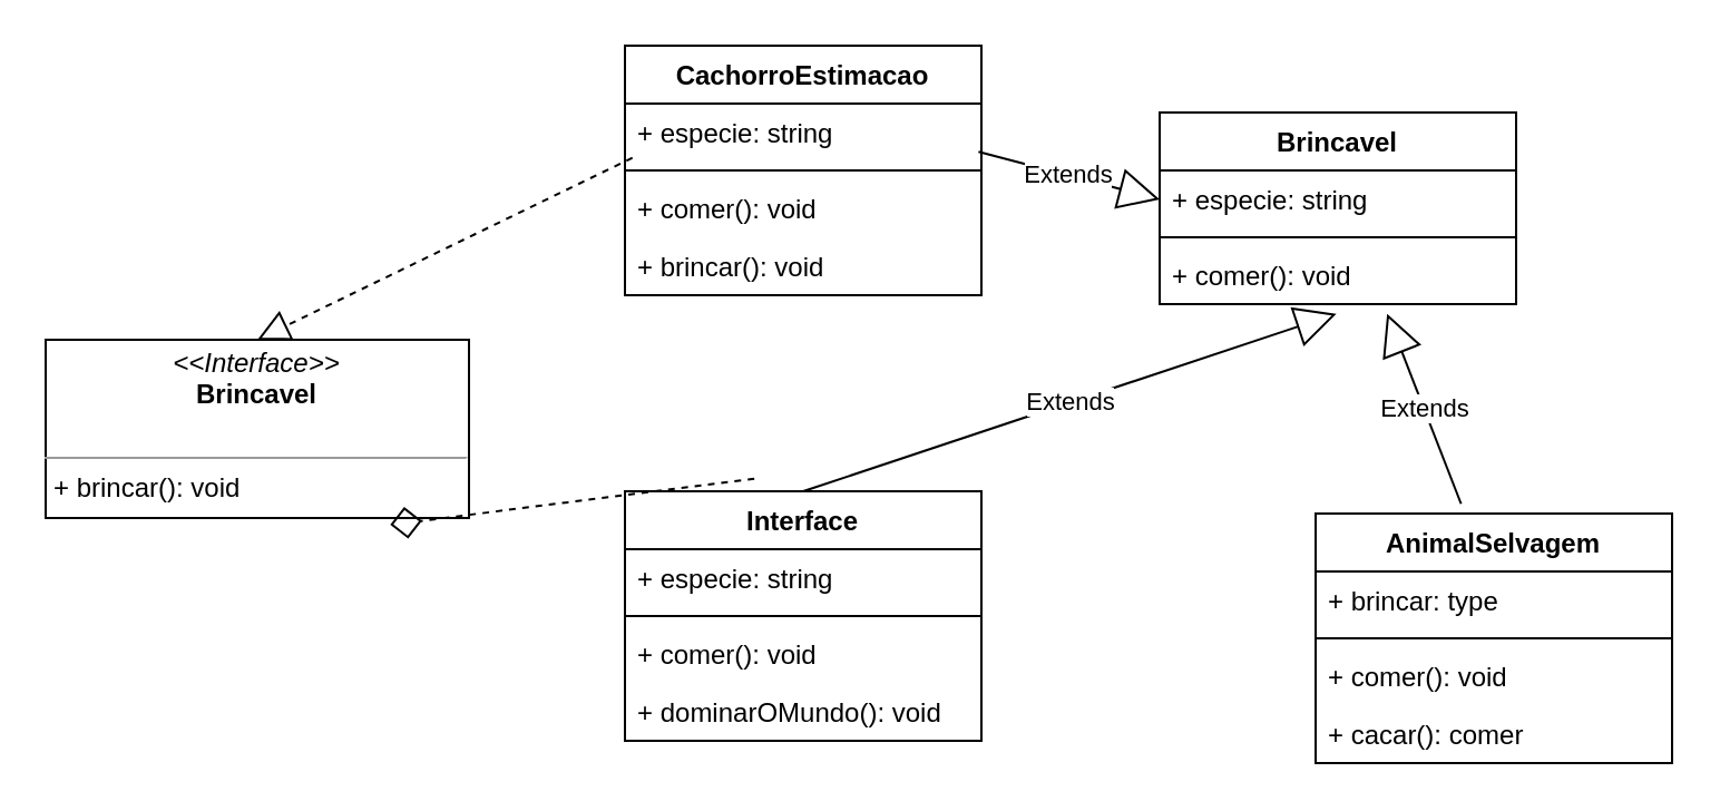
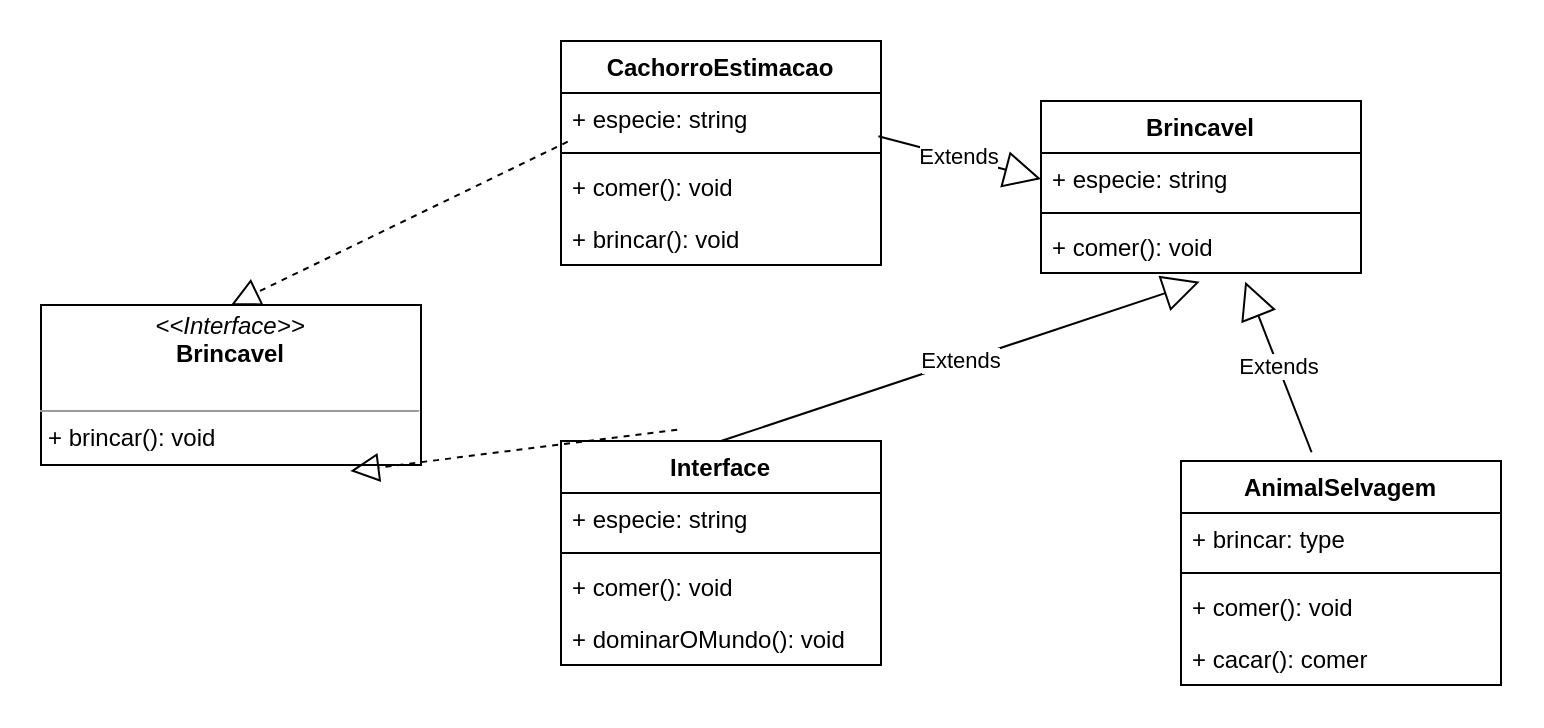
- <mxCell id="17" value="" style="endArrow=diamond;dashed=1;endFill=0;endSize=12;html=1;rounded=0;entryX=0.814;entryY=1.038;entryDx=0;entryDy=0;entryPerimeter=0;exitX=0.363;exitY=-0.05;exitDx=0;exitDy=0;exitPerimeter=0;" edge="1" parent="1" source="11" target="16"><mxGeometry width="160" relative="1" as="geometry"><mxPoint x="320" y="190" as="sourcePoint" /><mxPoint x="480" y="190" as="targetPoint" /></mxGeometry></mxCell>
+ <mxCell id="17" value="" style="endArrow=block;dashed=1;endFill=0;endSize=12;html=1;rounded=0;entryX=0.814;entryY=1.038;entryDx=0;entryDy=0;entryPerimeter=0;exitX=0.363;exitY=-0.05;exitDx=0;exitDy=0;exitPerimeter=0;" edge="1" parent="1" source="11" target="16"><mxGeometry width="160" relative="1" as="geometry"><mxPoint x="320" y="190" as="sourcePoint" /><mxPoint x="480" y="190" as="targetPoint" /></mxGeometry></mxCell>
